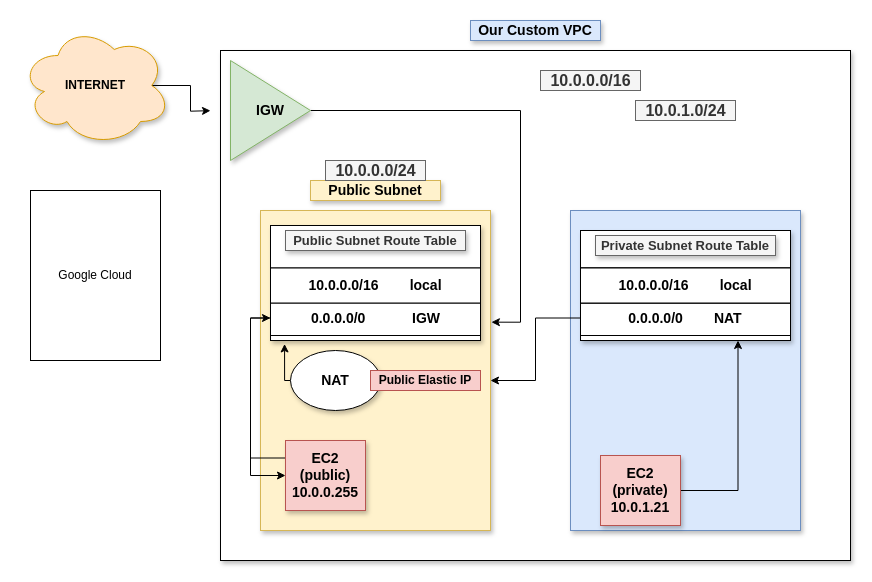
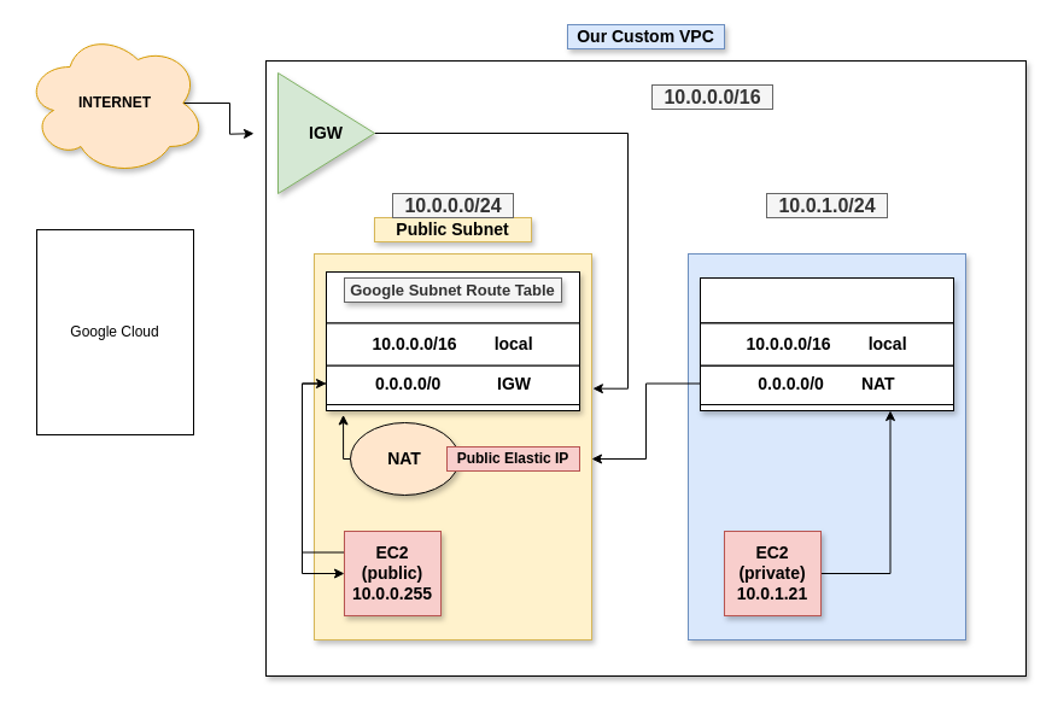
- <mxCell id="30" value="&lt;b&gt;&lt;font style=&quot;font-size: 16px&quot;&gt;10.0.1.0/24&lt;/font&gt;&lt;/b&gt;" style="text;html=1;align=center;verticalAlign=middle;resizable=0;points=[];autosize=1;fillColor=#f5f5f5;strokeColor=#666666;fontColor=#333333;" parent="1" vertex="1"><mxGeometry x="635" y="100" width="100" height="20" as="geometry" /></mxCell>
+ <mxCell id="30" value="&lt;b&gt;&lt;font style=&quot;font-size: 16px&quot;&gt;10.0.1.0/24&lt;/font&gt;&lt;/b&gt;" style="text;html=1;align=center;verticalAlign=middle;resizable=0;points=[];autosize=1;fillColor=#f5f5f5;strokeColor=#666666;fontColor=#333333;" parent="1" vertex="1"><mxGeometry x="635" y="160" width="100" height="20" as="geometry" /></mxCell>
- <mxCell id="11" value="&lt;b&gt;&lt;font style=&quot;font-size: 13px&quot;&gt;Public Subnet Route Table&lt;/font&gt;&lt;/b&gt;" style="text;html=1;strokeColor=#666666;fillColor=#f5f5f5;align=center;verticalAlign=middle;whiteSpace=wrap;rounded=0;shadow=1;fontColor=#333333;" parent="1" vertex="1"><mxGeometry x="285" y="230" width="180" height="20" as="geometry" /></mxCell>
+ <mxCell id="11" value="&lt;b&gt;&lt;font style=&quot;font-size: 13px&quot;&gt;Google Subnet Route Table&lt;/font&gt;&lt;/b&gt;" style="text;html=1;strokeColor=#666666;fillColor=#f5f5f5;align=center;verticalAlign=middle;whiteSpace=wrap;rounded=0;shadow=1;fontColor=#333333;" parent="1" vertex="1"><mxGeometry x="285" y="230" width="180" height="20" as="geometry" /></mxCell>
- <mxCell id="12" value="&lt;b&gt;&lt;font style=&quot;font-size: 13px&quot;&gt;Private Subnet Route Table&lt;/font&gt;&lt;/b&gt;" style="text;html=1;strokeColor=#666666;fillColor=#f5f5f5;align=center;verticalAlign=middle;whiteSpace=wrap;rounded=0;shadow=1;fontColor=#333333;" parent="1" vertex="1"><mxGeometry x="595" y="235" width="180" height="20" as="geometry" /></mxCell>
- <mxCell id="14" value="&lt;b&gt;&lt;font style=&quot;font-size: 14px&quot;&gt;NAT&lt;/font&gt;&lt;/b&gt;" style="ellipse;whiteSpace=wrap;html=1;shadow=1;" parent="1" vertex="1"><mxGeometry x="290" y="350" width="90" height="60" as="geometry" /></mxCell>
+ <mxCell id="14" value="&lt;b&gt;&lt;font style=&quot;font-size: 14px&quot;&gt;NAT&lt;/font&gt;&lt;/b&gt;" style="ellipse;whiteSpace=wrap;html=1;shadow=1;fillColor=#ffe6cc;" parent="1" vertex="1"><mxGeometry x="290" y="350" width="90" height="60" as="geometry" /></mxCell>
- <mxCell id="27" value="&lt;b&gt;&lt;font style=&quot;font-size: 14px&quot;&gt;EC2&lt;br&gt;(private)&lt;br&gt;10.0.1.21&lt;br&gt;&lt;/font&gt;&lt;/b&gt;" style="rounded=0;whiteSpace=wrap;html=1;shadow=1;fillColor=#f8cecc;strokeColor=#b85450;" parent="1" vertex="1"><mxGeometry x="600" y="455" width="80" height="70" as="geometry" /></mxCell>
+ <mxCell id="27" value="&lt;b&gt;&lt;font style=&quot;font-size: 14px&quot;&gt;EC2&lt;br&gt;(private)&lt;br&gt;10.0.1.21&lt;br&gt;&lt;/font&gt;&lt;/b&gt;" style="rounded=0;whiteSpace=wrap;html=1;shadow=1;fillColor=#f8cecc;strokeColor=#b85450;" parent="1" vertex="1"><mxGeometry x="600" y="440" width="80" height="70" as="geometry" /></mxCell>
